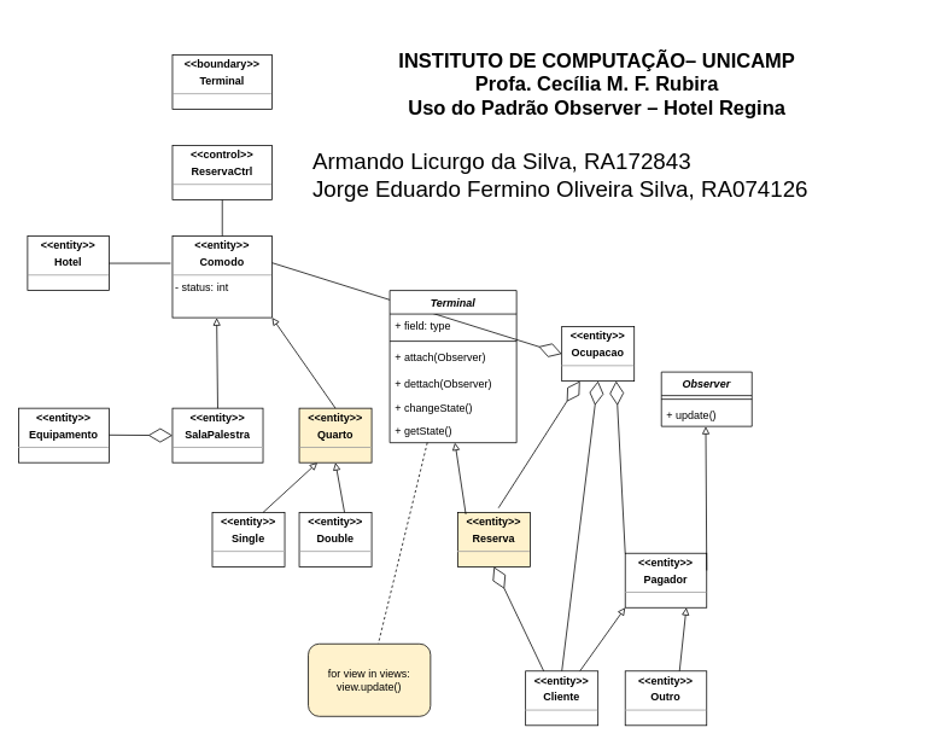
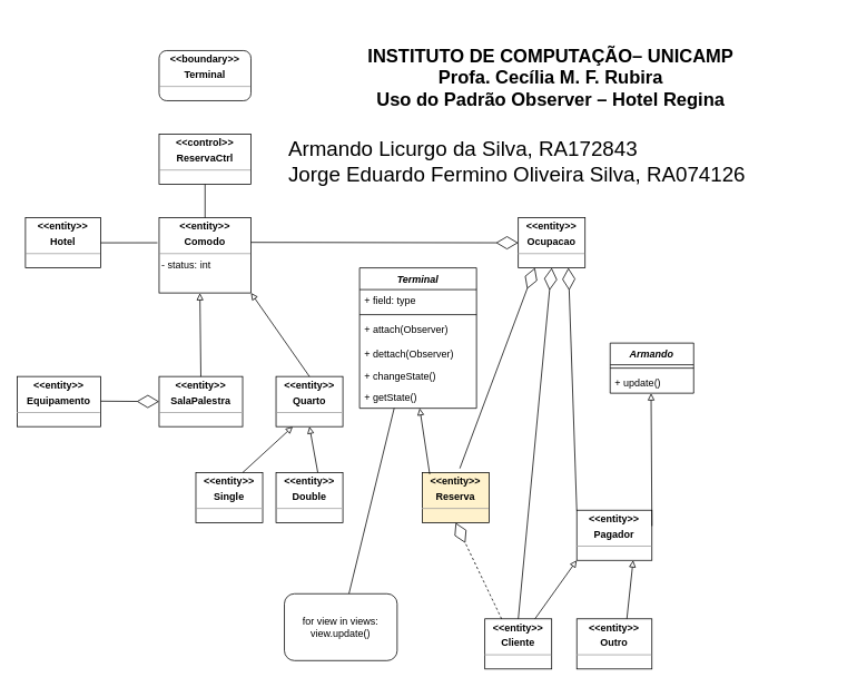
- <mxCell id="15" value="&lt;p style=&quot;margin:0px;margin-top:4px;text-align:center;&quot;&gt;&lt;b&gt;&amp;lt;&amp;lt;boundary&amp;gt;&amp;gt;&lt;/b&gt;&lt;/p&gt;&lt;p style=&quot;margin:0px;margin-top:4px;text-align:center;&quot;&gt;&lt;b&gt;Terminal&lt;/b&gt;&lt;/p&gt;&lt;hr size=&quot;1&quot;&gt;&lt;div style=&quot;height:2px;&quot;&gt;&lt;/div&gt;" style="verticalAlign=top;align=left;overflow=fill;fontSize=12;fontFamily=Helvetica;html=1;" parent="1" vertex="1"><mxGeometry x="190" y="60" width="110" height="60" as="geometry" /></mxCell>
+ <mxCell id="15" value="&lt;p style=&quot;margin:0px;margin-top:4px;text-align:center;&quot;&gt;&lt;b&gt;&amp;lt;&amp;lt;boundary&amp;gt;&amp;gt;&lt;/b&gt;&lt;/p&gt;&lt;p style=&quot;margin:0px;margin-top:4px;text-align:center;&quot;&gt;&lt;b&gt;Terminal&lt;/b&gt;&lt;/p&gt;&lt;hr size=&quot;1&quot;&gt;&lt;div style=&quot;height:2px;&quot;&gt;&lt;/div&gt;" style="verticalAlign=top;align=left;overflow=fill;fontSize=12;fontFamily=Helvetica;html=1;rounded=1;" parent="1" vertex="1"><mxGeometry x="190" y="60" width="110" height="60" as="geometry" /></mxCell>
- <mxCell id="4" value="&lt;p style=&quot;margin:0px;margin-top:4px;text-align:center;&quot;&gt;&lt;b&gt;&amp;lt;&amp;lt;entity&amp;gt;&amp;gt;&lt;/b&gt;&lt;/p&gt;&lt;p style=&quot;margin:0px;margin-top:4px;text-align:center;&quot;&gt;&lt;b&gt;Ocupacao&lt;/b&gt;&lt;/p&gt;&lt;hr size=&quot;1&quot;&gt;&lt;div style=&quot;height:2px;&quot;&gt;&lt;/div&gt;" style="verticalAlign=top;align=left;overflow=fill;fontSize=12;fontFamily=Helvetica;html=1;" parent="1" vertex="1"><mxGeometry x="620" y="360" width="80" height="60" as="geometry" /></mxCell>
+ <mxCell id="4" value="&lt;p style=&quot;margin:0px;margin-top:4px;text-align:center;&quot;&gt;&lt;b&gt;&amp;lt;&amp;lt;entity&amp;gt;&amp;gt;&lt;/b&gt;&lt;/p&gt;&lt;p style=&quot;margin:0px;margin-top:4px;text-align:center;&quot;&gt;&lt;b&gt;Ocupacao&lt;/b&gt;&lt;/p&gt;&lt;hr size=&quot;1&quot;&gt;&lt;div style=&quot;height:2px;&quot;&gt;&lt;/div&gt;" style="verticalAlign=top;align=left;overflow=fill;fontSize=12;fontFamily=Helvetica;html=1;" parent="1" vertex="1"><mxGeometry x="620" y="260" width="80" height="60" as="geometry" /></mxCell>
- <mxCell id="31" value="Observer" style="swimlane;fontStyle=3;align=center;verticalAlign=top;childLayout=stackLayout;horizontal=1;startSize=26;horizontalStack=0;resizeParent=1;resizeParentMax=0;resizeLast=0;collapsible=1;marginBottom=0;" parent="1" vertex="1"><mxGeometry x="730" y="410" width="100" height="60" as="geometry" /></mxCell>
+ <mxCell id="31" value="Armando" style="swimlane;fontStyle=3;align=center;verticalAlign=top;childLayout=stackLayout;horizontal=1;startSize=26;horizontalStack=0;resizeParent=1;resizeParentMax=0;resizeLast=0;collapsible=1;marginBottom=0;" parent="1" vertex="1"><mxGeometry x="730" y="410" width="100" height="60" as="geometry" /></mxCell>
- <mxCell id="7" value="&lt;p style=&quot;margin:0px;margin-top:4px;text-align:center;&quot;&gt;&lt;b&gt;&amp;lt;&amp;lt;entity&amp;gt;&amp;gt;&lt;/b&gt;&lt;/p&gt;&lt;p style=&quot;margin:0px;margin-top:4px;text-align:center;&quot;&gt;&lt;b&gt;Quarto&lt;/b&gt;&lt;/p&gt;&lt;hr size=&quot;1&quot;&gt;&lt;div style=&quot;height:2px;&quot;&gt;&lt;/div&gt;" style="verticalAlign=top;align=left;overflow=fill;fontSize=12;fontFamily=Helvetica;html=1;fillColor=#fff2cc;" parent="1" vertex="1"><mxGeometry x="330" y="450" width="80" height="60" as="geometry" /></mxCell>
+ <mxCell id="7" value="&lt;p style=&quot;margin:0px;margin-top:4px;text-align:center;&quot;&gt;&lt;b&gt;&amp;lt;&amp;lt;entity&amp;gt;&amp;gt;&lt;/b&gt;&lt;/p&gt;&lt;p style=&quot;margin:0px;margin-top:4px;text-align:center;&quot;&gt;&lt;b&gt;Quarto&lt;/b&gt;&lt;/p&gt;&lt;hr size=&quot;1&quot;&gt;&lt;div style=&quot;height:2px;&quot;&gt;&lt;/div&gt;" style="verticalAlign=top;align=left;overflow=fill;fontSize=12;fontFamily=Helvetica;html=1;" parent="1" vertex="1"><mxGeometry x="330" y="450" width="80" height="60" as="geometry" /></mxCell>
- <mxCell id="42" value="" style="endArrow=none;dashed=1;html=1;rounded=0;exitX=0.296;exitY=0.996;exitDx=0;exitDy=0;exitPerimeter=0;" parent="1" source="30" target="43" edge="1"><mxGeometry width="50" height="50" relative="1" as="geometry"><mxPoint x="470" y="500" as="sourcePoint" /><mxPoint x="720" y="700" as="targetPoint" /></mxGeometry></mxCell>
+ <mxCell id="42" value="" style="endArrow=none;dashed=0;html=1;rounded=0;exitX=0.296;exitY=0.996;exitDx=0;exitDy=0;exitPerimeter=0;" parent="1" source="30" target="43" edge="1"><mxGeometry width="50" height="50" relative="1" as="geometry"><mxPoint x="470" y="500" as="sourcePoint" /><mxPoint x="720" y="700" as="targetPoint" /></mxGeometry></mxCell>
- <mxCell id="35" value="" style="endArrow=diamondThin;endFill=0;endSize=24;html=1;rounded=0;entryX=0.5;entryY=1;entryDx=0;entryDy=0;exitX=0.25;exitY=0;exitDx=0;exitDy=0;" parent="1" source="12" target="10" edge="1"><mxGeometry width="160" relative="1" as="geometry"><mxPoint x="500" y="690" as="sourcePoint" /><mxPoint x="580" y="690" as="targetPoint" /></mxGeometry></mxCell>
+ <mxCell id="35" value="" style="endArrow=diamondThin;endFill=0;endSize=24;html=1;rounded=0;entryX=0.5;entryY=1;entryDx=0;entryDy=0;exitX=0.25;exitY=0;exitDx=0;exitDy=0;dashed=1;" parent="1" source="12" target="10" edge="1"><mxGeometry width="160" relative="1" as="geometry"><mxPoint x="500" y="690" as="sourcePoint" /><mxPoint x="580" y="690" as="targetPoint" /></mxGeometry></mxCell>
- <mxCell id="43" value="for view in views:&lt;br&gt;view.update()" style="rounded=1;whiteSpace=wrap;html=1;fillColor=#fff2cc;" parent="1" vertex="1"><mxGeometry x="340" y="710" width="135" height="80" as="geometry" /></mxCell>
+ <mxCell id="43" value="for view in views:&lt;br&gt;view.update()" style="rounded=1;whiteSpace=wrap;html=1;" parent="1" vertex="1"><mxGeometry x="340" y="710" width="135" height="80" as="geometry" /></mxCell>
